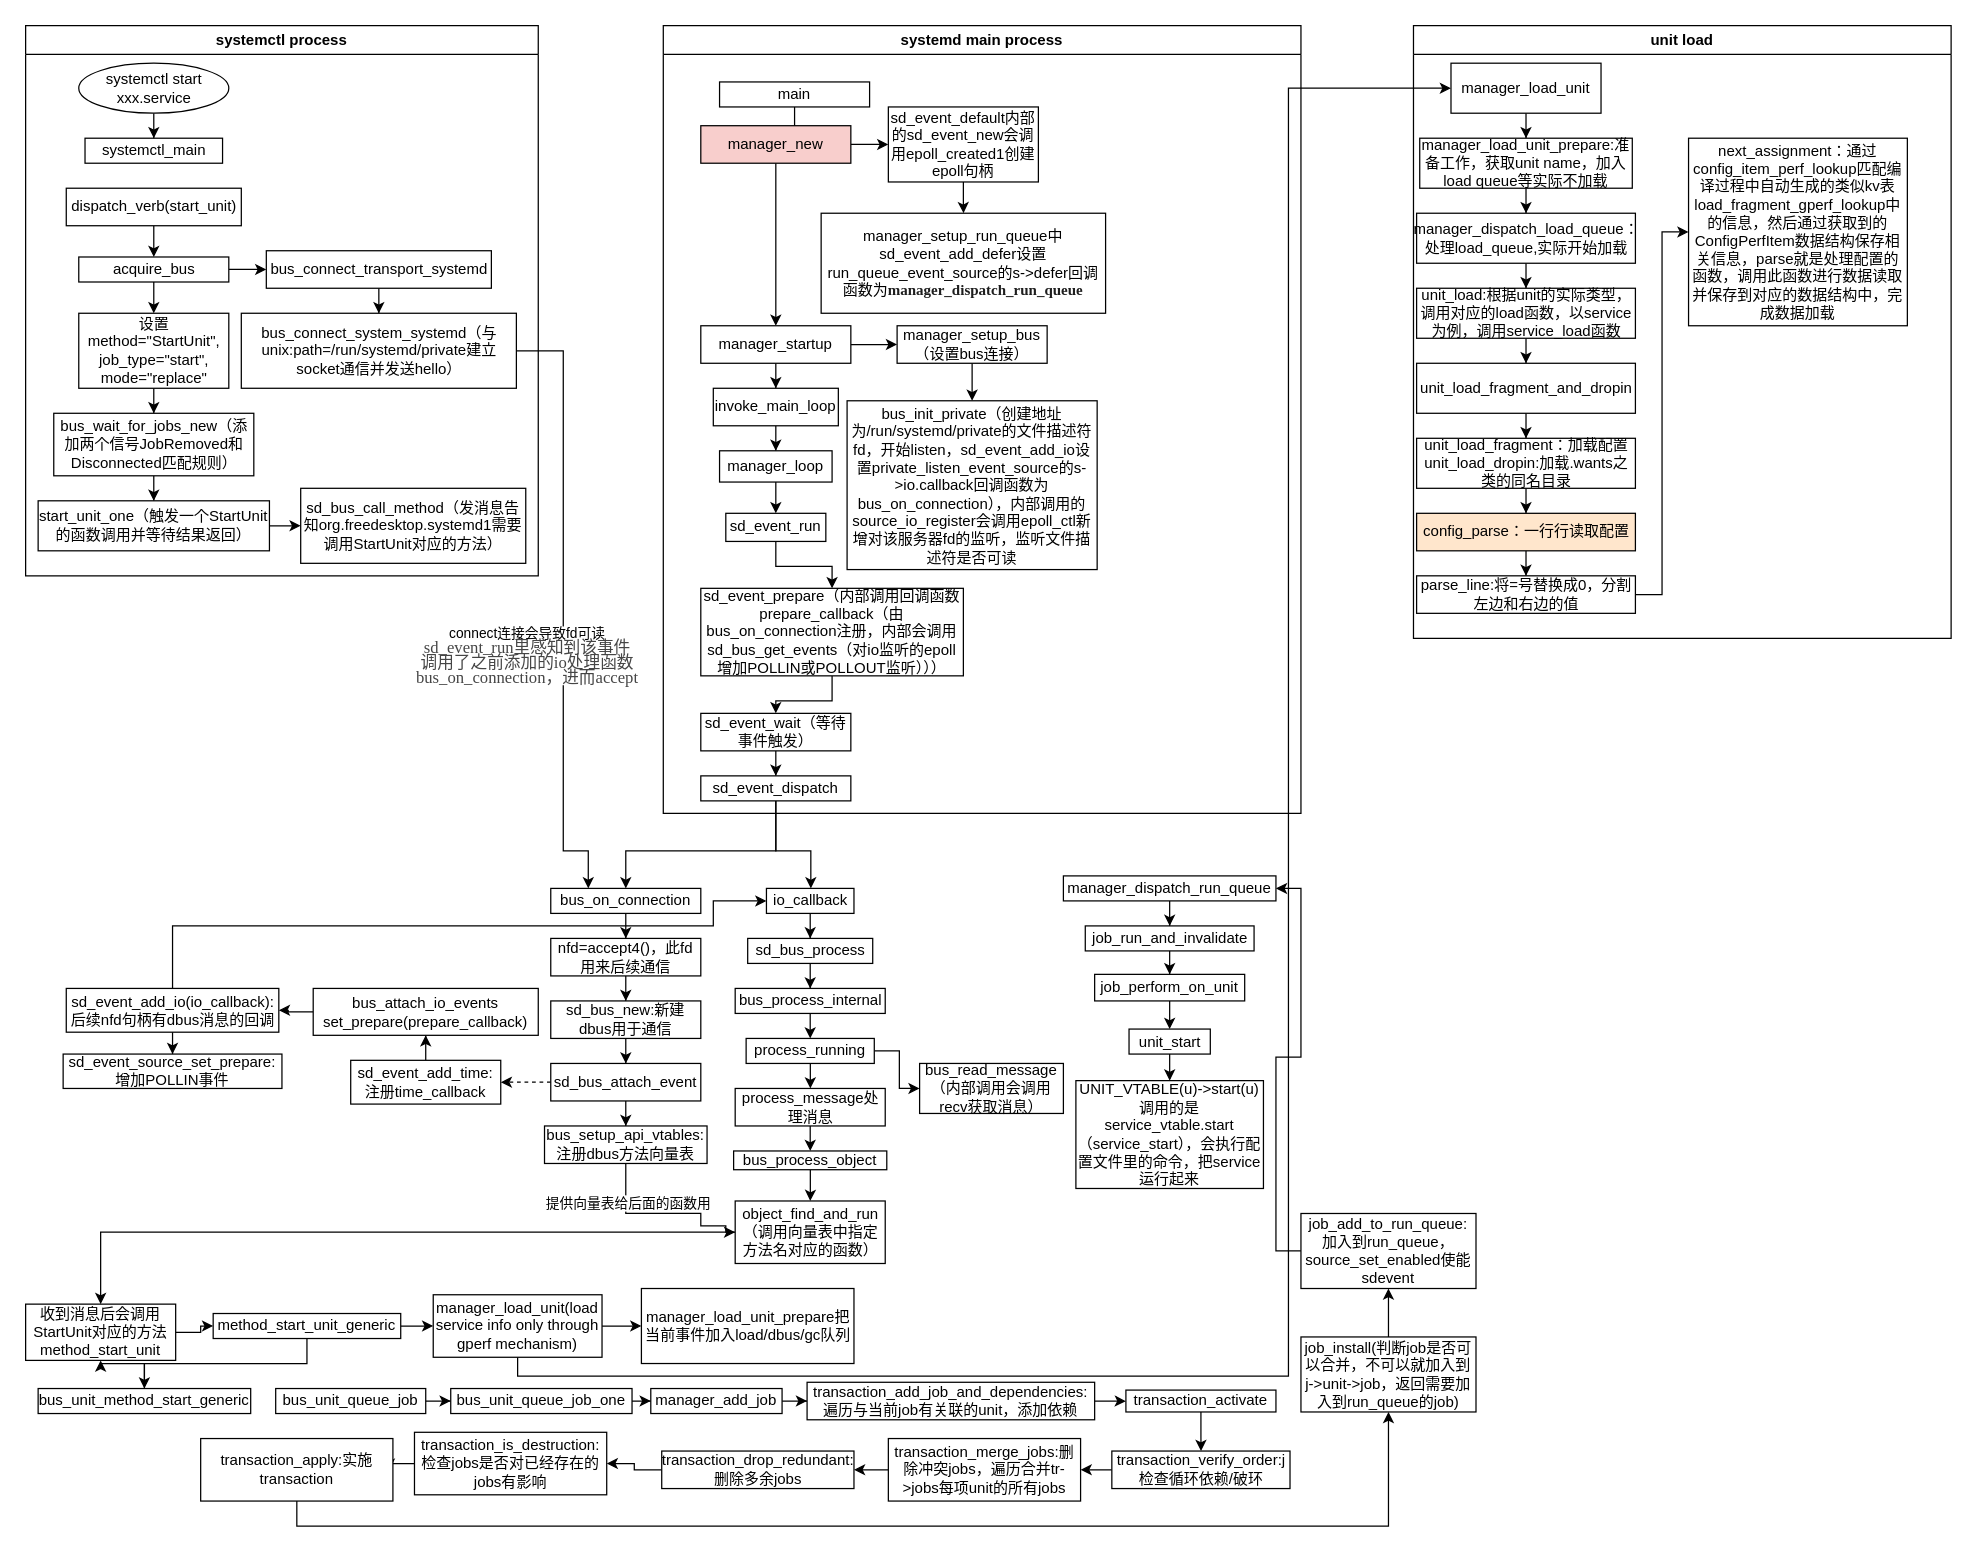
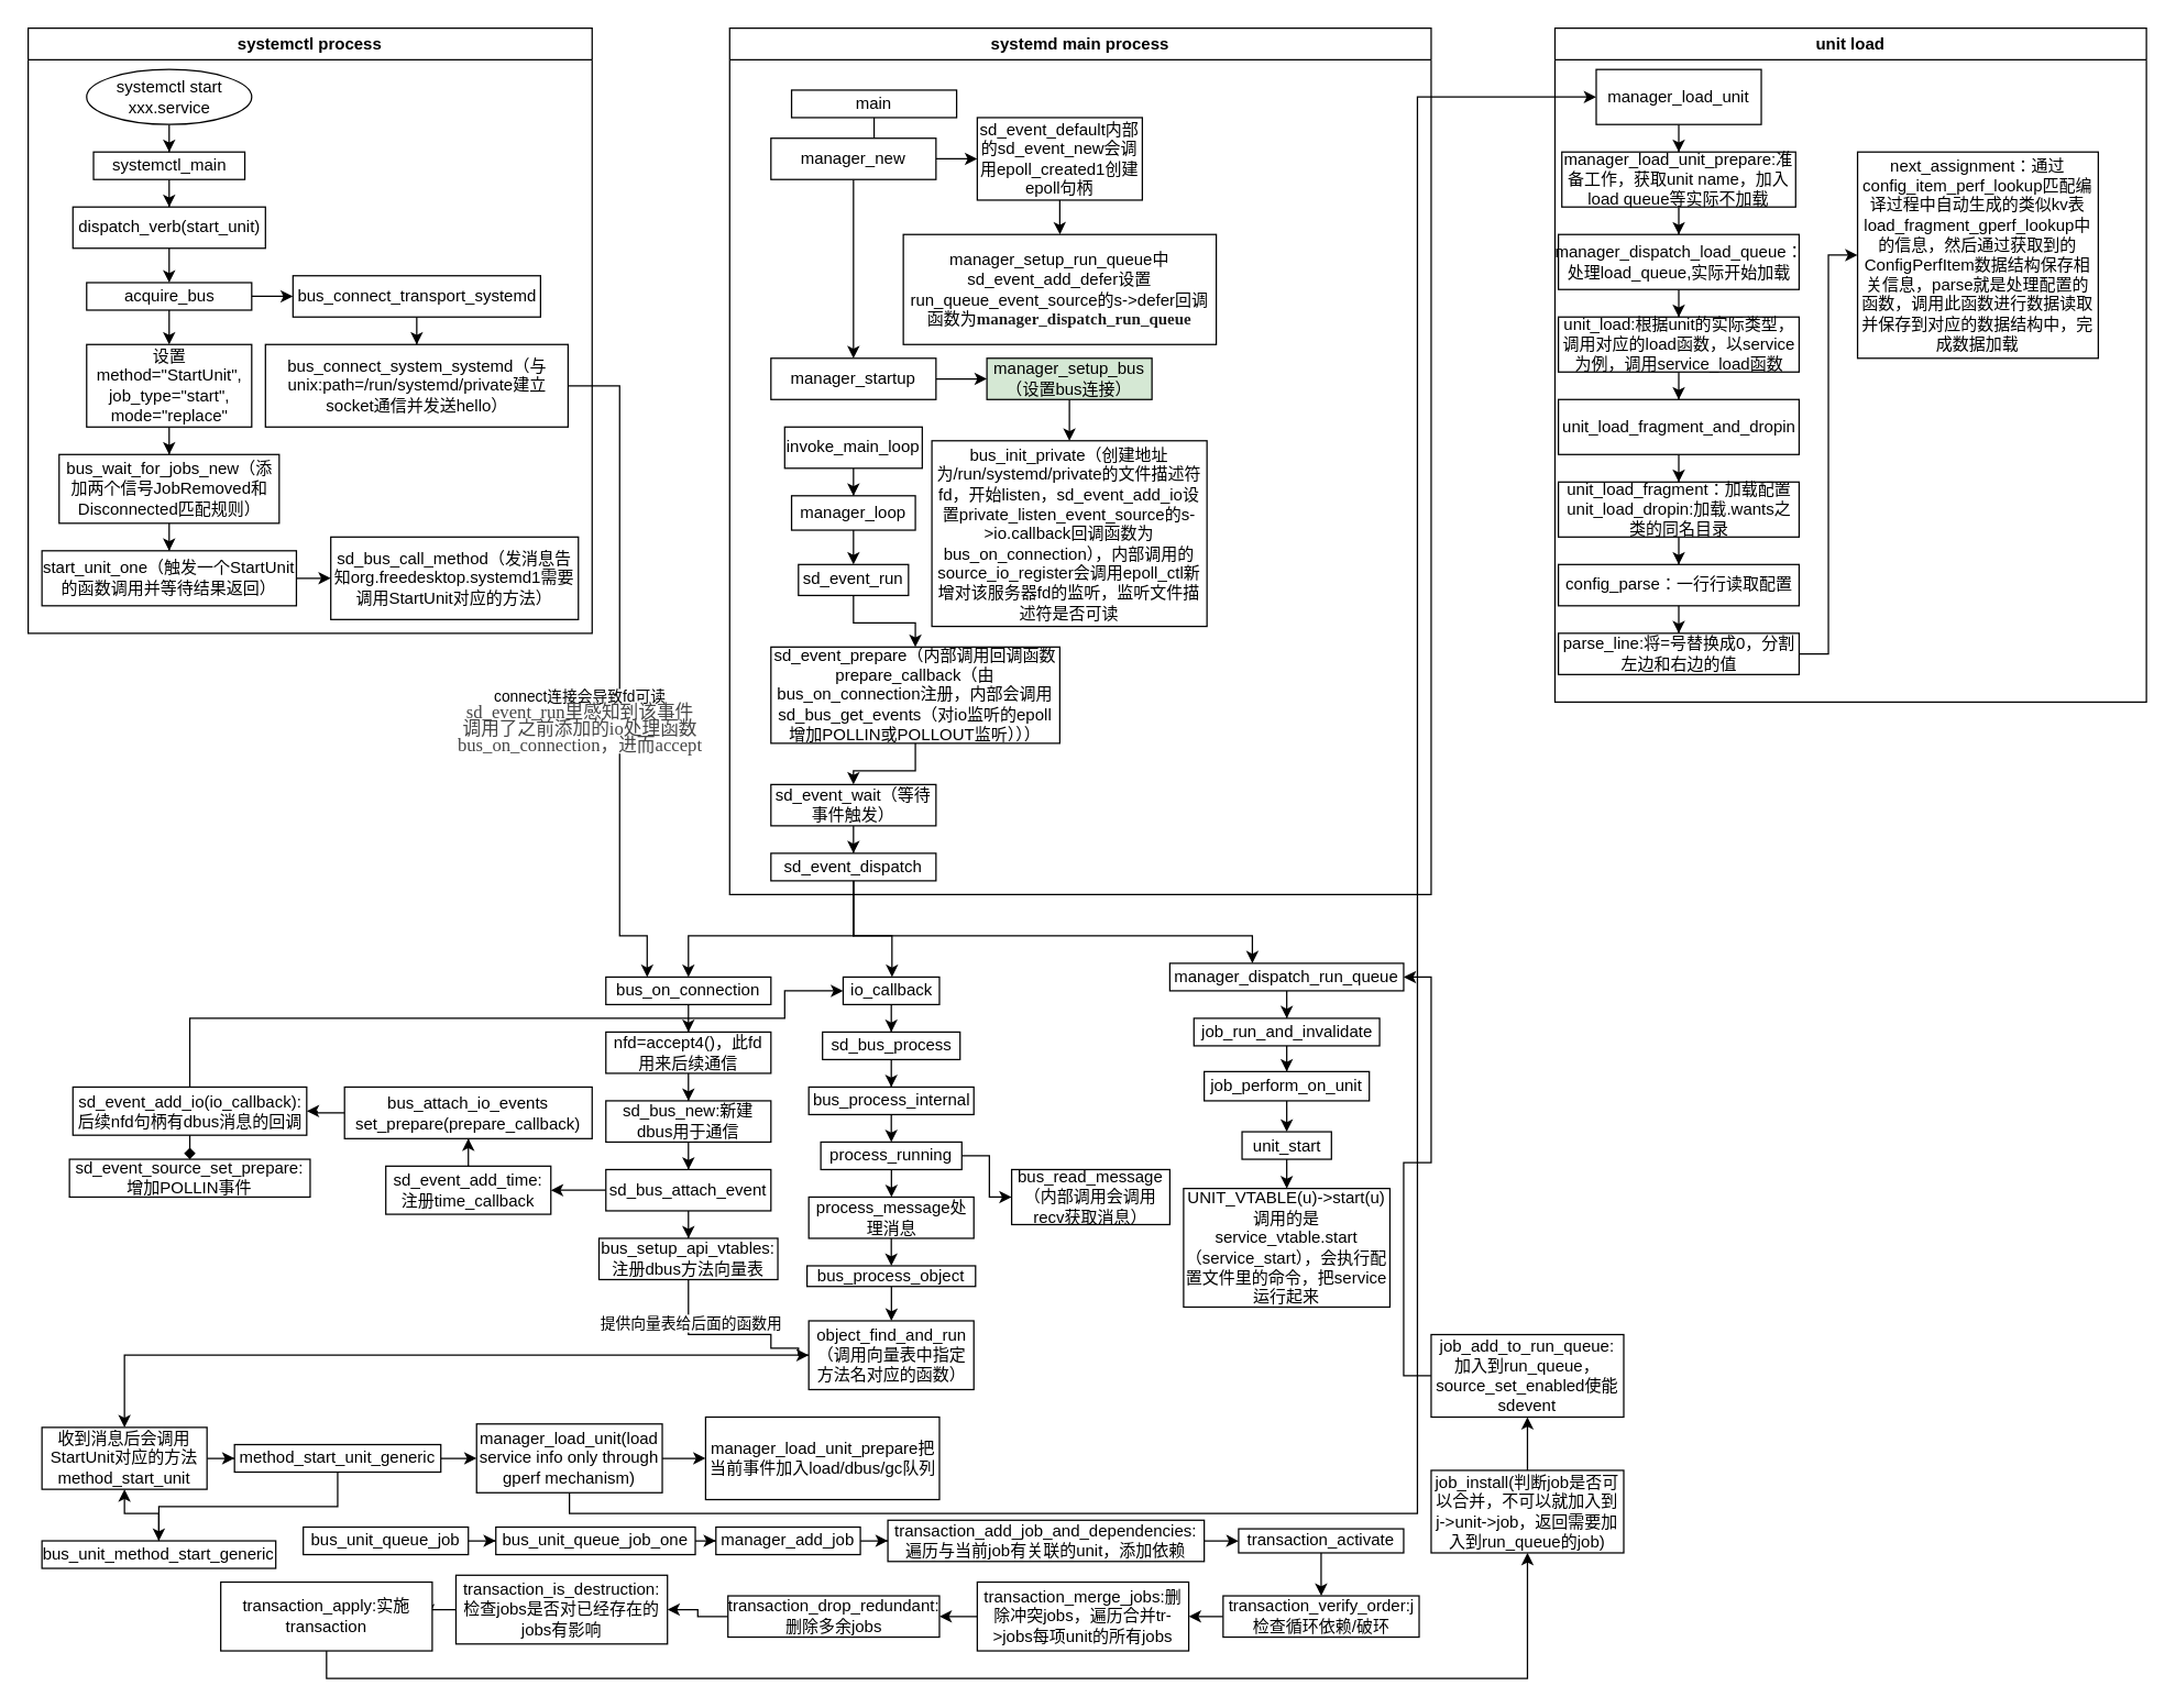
- <mxCell id="27" value="manager_new" style="whiteSpace=wrap;html=1;fillColor=#f8cecc;" parent="22" vertex="1"><mxGeometry x="30" y="80" width="120" height="30" as="geometry" /></mxCell>
+ <mxCell id="27" value="manager_new" style="whiteSpace=wrap;html=1;" parent="22" vertex="1"><mxGeometry x="30" y="80" width="120" height="30" as="geometry" /></mxCell>
+ <mxCell id="3" value="" style="edgeStyle=orthogonalEdgeStyle;rounded=0;orthogonalLoop=1;jettySize=auto;html=1;" parent="2" source="4" target="8" edge="1"><mxGeometry relative="1" as="geometry" /></mxCell>
- <mxCell id="35" value="manager_setup_bus（设置bus连接）" style="whiteSpace=wrap;html=1;" parent="22" vertex="1"><mxGeometry x="187" y="240" width="120" height="30" as="geometry" /></mxCell>
+ <mxCell id="35" value="manager_setup_bus（设置bus连接）" style="whiteSpace=wrap;html=1;fillColor=#d5e8d4;" parent="22" vertex="1"><mxGeometry x="187" y="240" width="120" height="30" as="geometry" /></mxCell>
- <mxCell id="32" value="" style="edgeStyle=orthogonalEdgeStyle;rounded=0;orthogonalLoop=1;jettySize=auto;html=1;" parent="22" source="33" target="38" edge="1"><mxGeometry relative="1" as="geometry" /></mxCell>
- <mxCell id="147" value="config_parse：一行行读取配置" style="rounded=0;whiteSpace=wrap;html=1;fillColor=#ffe6cc;" vertex="1" parent="133"><mxGeometry x="2.5" y="390" width="175" height="30" as="geometry" /></mxCell>
+ <mxCell id="147" value="config_parse：一行行读取配置" style="rounded=0;whiteSpace=wrap;html=1;" vertex="1" parent="133"><mxGeometry x="2.5" y="390" width="175" height="30" as="geometry" /></mxCell>
+ <mxCell id="113" value="" style="edgeStyle=orthogonalEdgeStyle;rounded=0;orthogonalLoop=1;jettySize=auto;html=1;" parent="1" source="47" target="112" edge="1"><mxGeometry relative="1" as="geometry"><Array as="points"><mxPoint x="620" y="680" /><mxPoint x="910" y="680" /></Array></mxGeometry></mxCell>
- <mxCell id="67" value="" style="edgeStyle=orthogonalEdgeStyle;rounded=0;orthogonalLoop=1;jettySize=auto;html=1;" parent="1" source="69" target="70" edge="1"><mxGeometry relative="1" as="geometry" /></mxCell>
+ <mxCell id="67" value="" style="edgeStyle=orthogonalEdgeStyle;rounded=0;orthogonalLoop=1;jettySize=auto;html=1;endArrow=diamond;" parent="1" source="69" target="70" edge="1"><mxGeometry relative="1" as="geometry" /></mxCell>
- <mxCell id="58" value="" style="edgeStyle=orthogonalEdgeStyle;rounded=0;orthogonalLoop=1;jettySize=auto;html=1;dashed=1;" parent="1" source="59" target="64" edge="1"><mxGeometry relative="1" as="geometry" /></mxCell>
+ <mxCell id="58" value="" style="edgeStyle=orthogonalEdgeStyle;rounded=0;orthogonalLoop=1;jettySize=auto;html=1;" parent="1" source="59" target="64" edge="1"><mxGeometry relative="1" as="geometry" /></mxCell>
- <mxCell id="89" value="收到消息后会调用StartUnit对应的方法method_start_unit" style="whiteSpace=wrap;html=1;" parent="1" vertex="1"><mxGeometry x="20" y="1042.5" width="120" height="45" as="geometry" /></mxCell>
+ <mxCell id="89" value="收到消息后会调用StartUnit对应的方法method_start_unit" style="whiteSpace=wrap;html=1;" parent="1" vertex="1"><mxGeometry x="30" y="1037.5" width="120" height="45" as="geometry" /></mxCell>
- <mxCell id="98" value="bus_unit_method_start_generic" style="whiteSpace=wrap;html=1;" parent="1" vertex="1"><mxGeometry x="30" y="1110" width="170" height="20" as="geometry" /></mxCell>
+ <mxCell id="98" value="bus_unit_method_start_generic" style="whiteSpace=wrap;html=1;" parent="1" vertex="1"><mxGeometry x="30" y="1120" width="170" height="20" as="geometry" /></mxCell>
